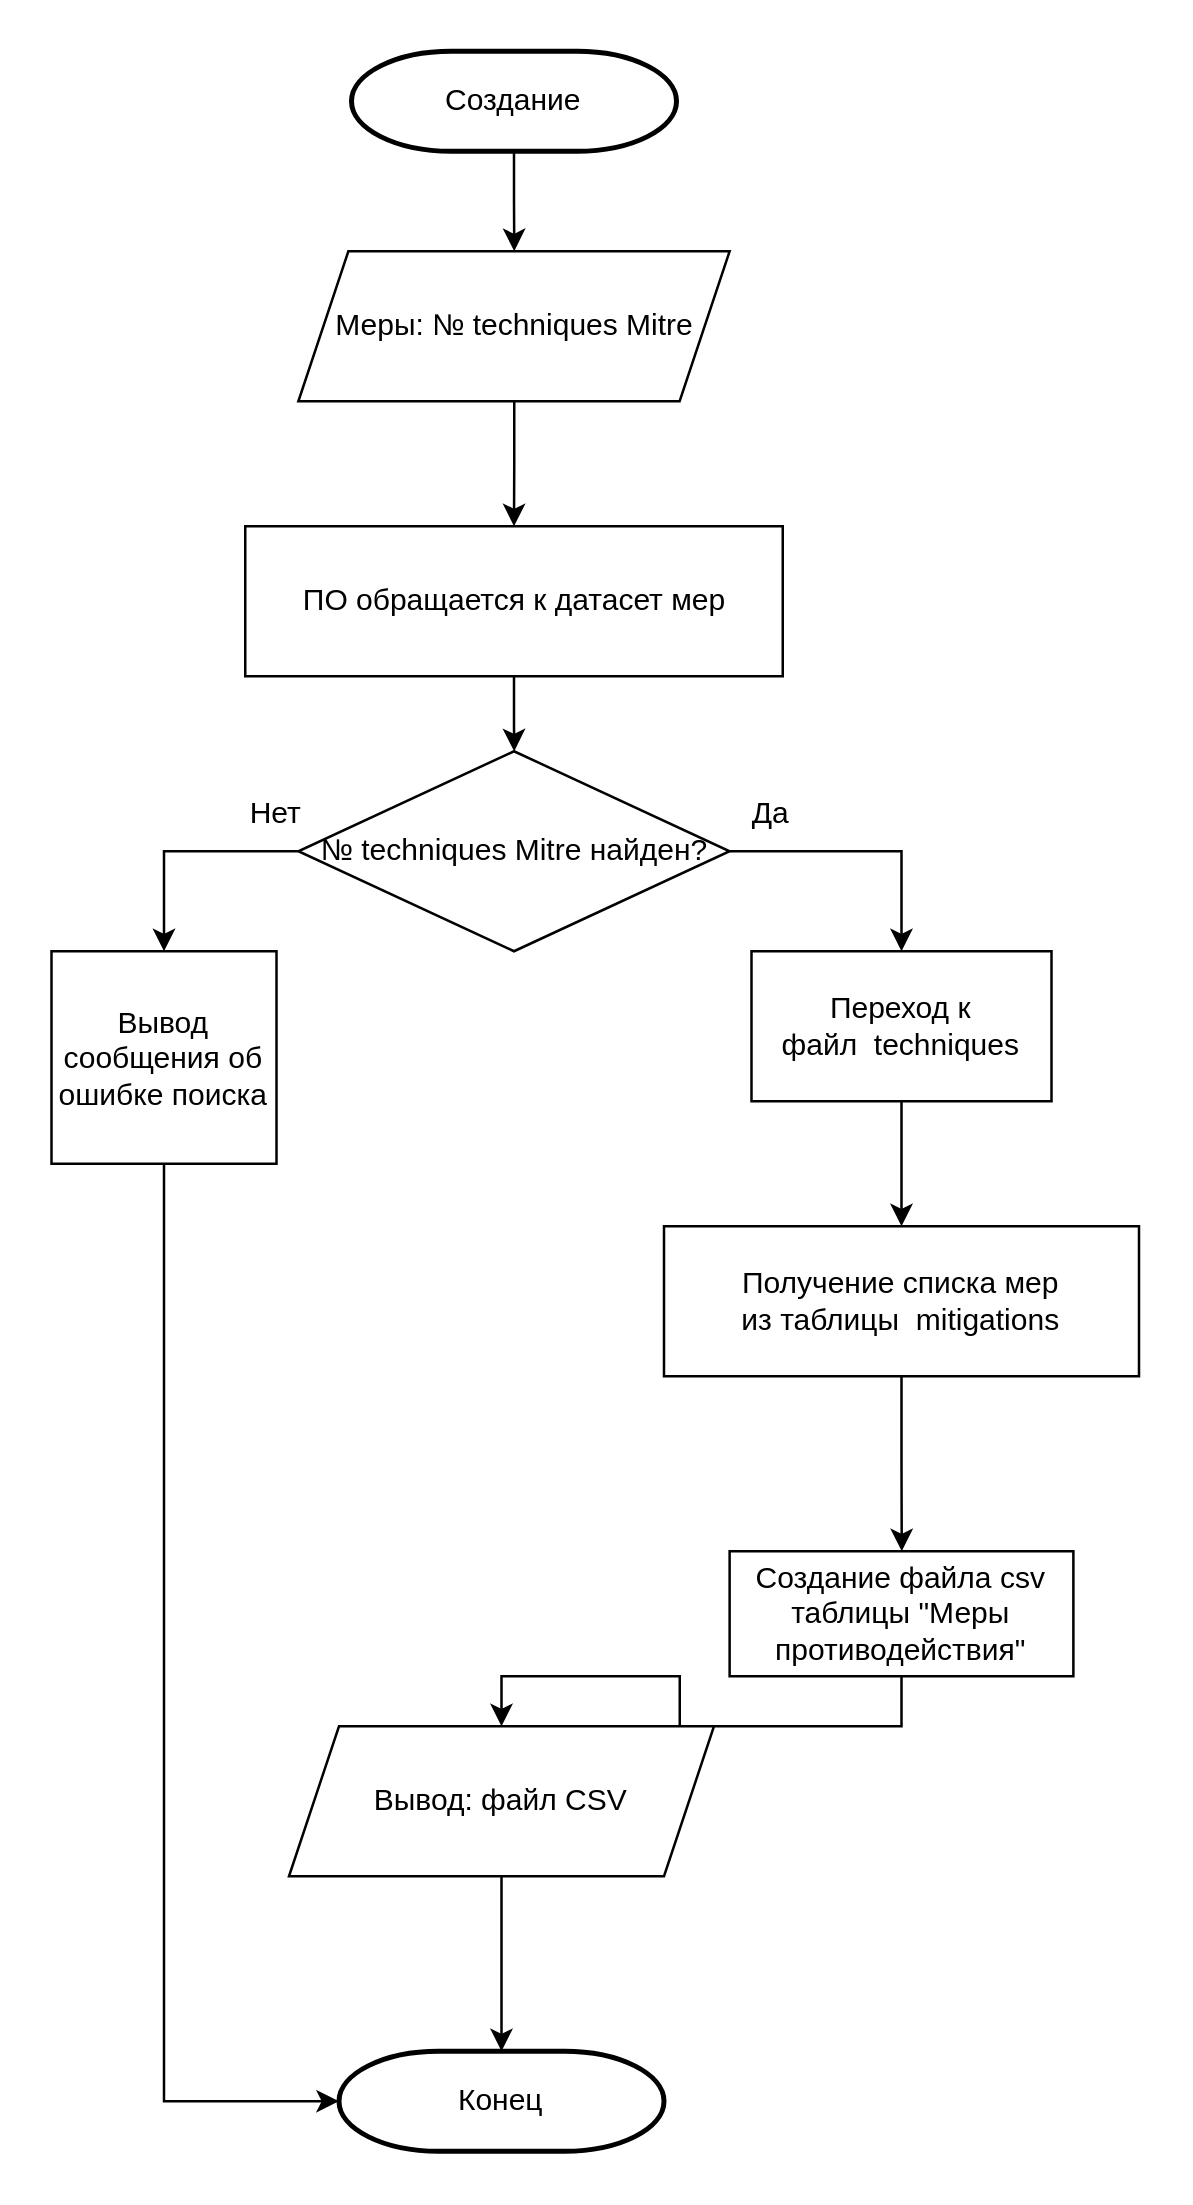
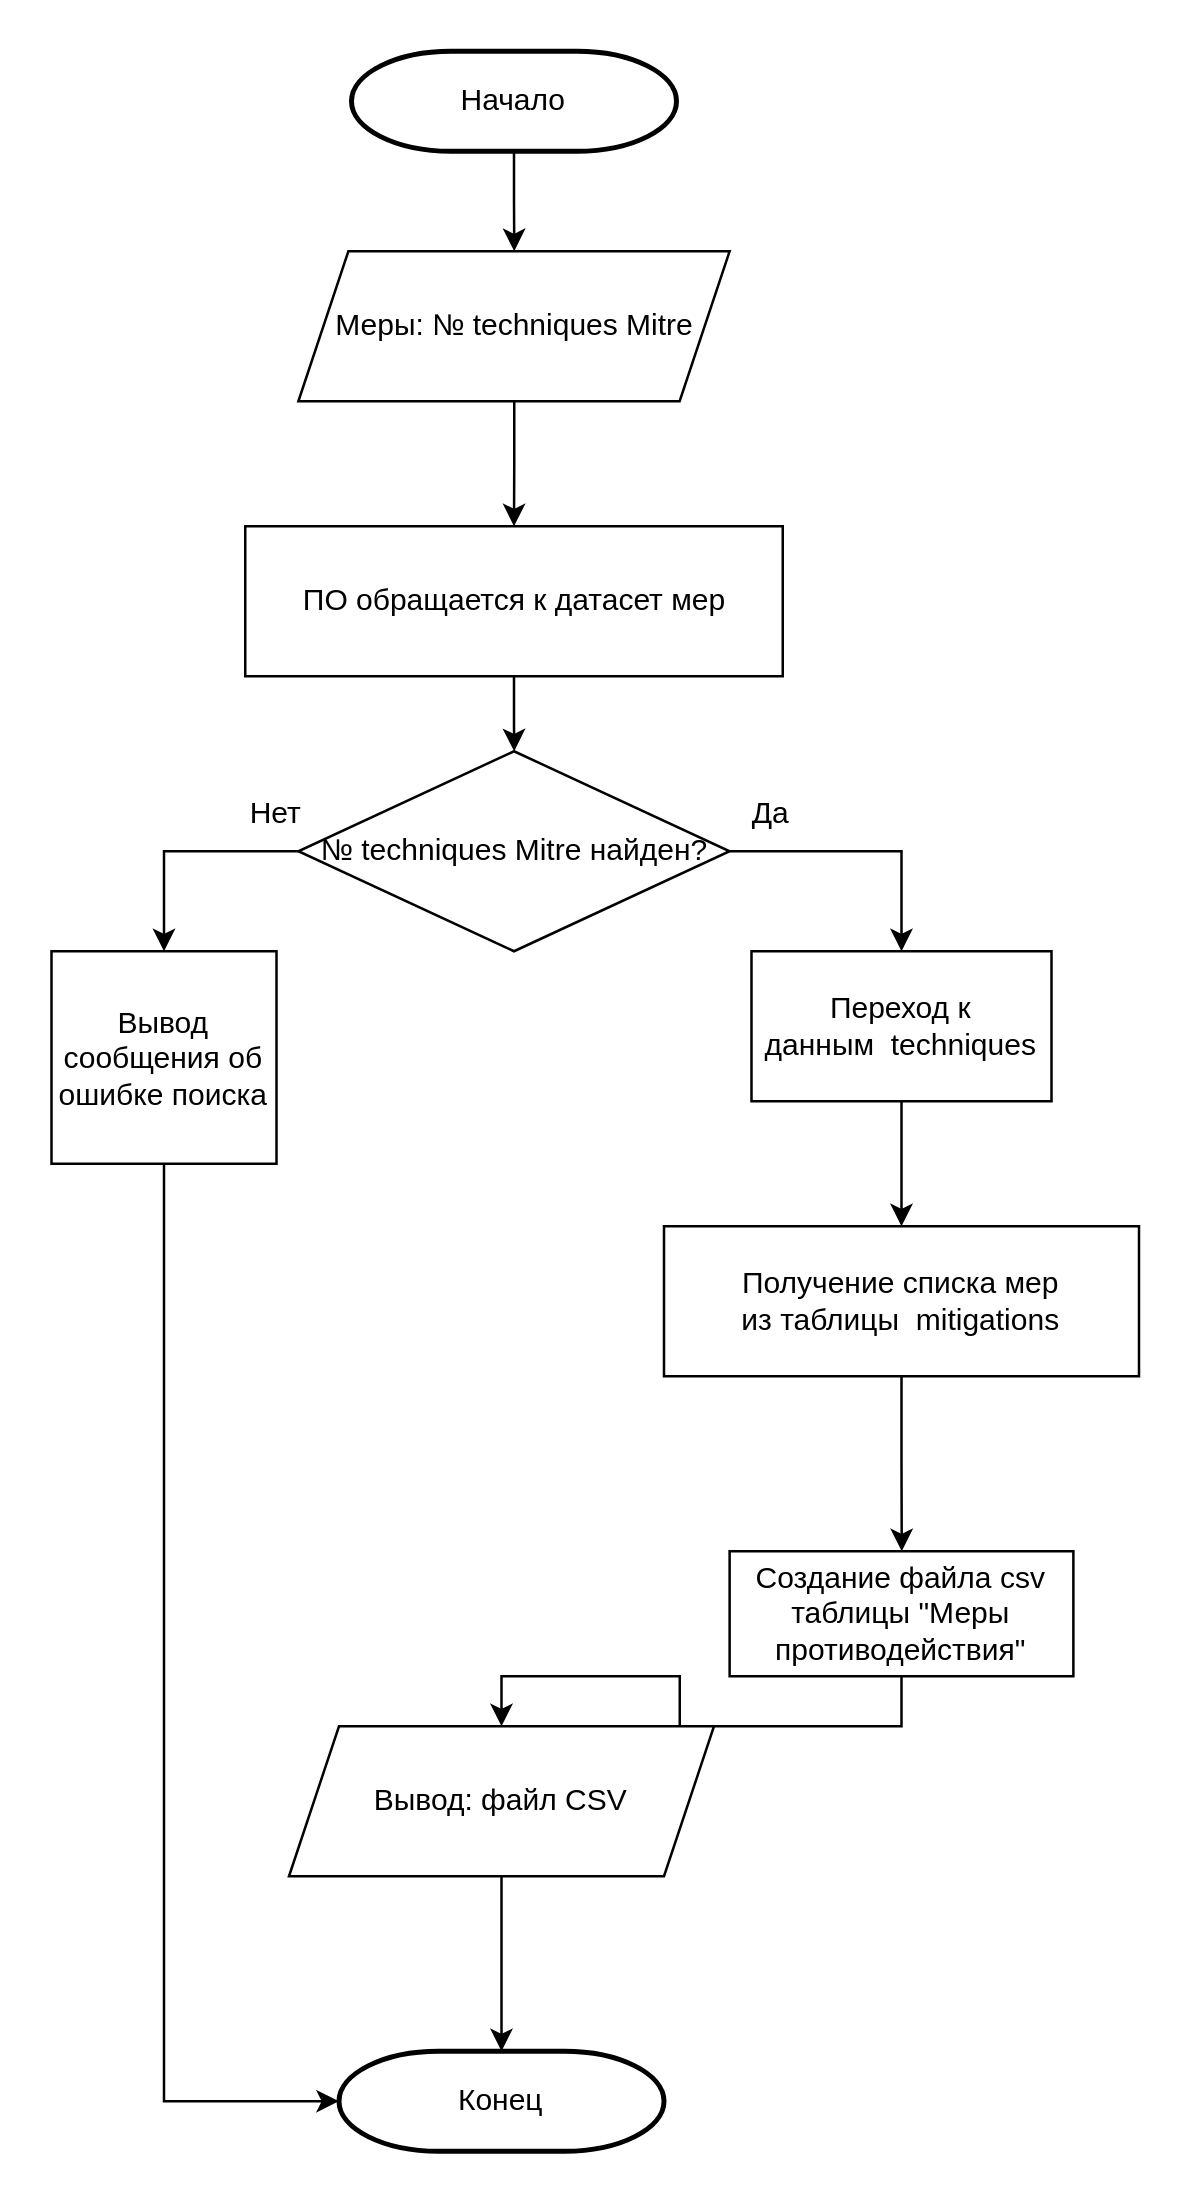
- <mxCell id="3" value="Создание" style="strokeWidth=2;html=1;shape=mxgraph.flowchart.terminator;whiteSpace=wrap;" parent="1" vertex="1"><mxGeometry x="140" y="20" width="130" height="40" as="geometry" /></mxCell>
+ <mxCell id="3" value="Начало" style="strokeWidth=2;html=1;shape=mxgraph.flowchart.terminator;whiteSpace=wrap;" parent="1" vertex="1"><mxGeometry x="140" y="20" width="130" height="40" as="geometry" /></mxCell>
- <mxCell id="14" value="Переход к файл&amp;nbsp;&amp;nbsp;techniques" style="rounded=0;whiteSpace=wrap;html=1;" parent="1" vertex="1"><mxGeometry x="300" y="380" width="120" height="60" as="geometry" /></mxCell>
+ <mxCell id="14" value="Переход к данным&amp;nbsp;&amp;nbsp;techniques" style="rounded=0;whiteSpace=wrap;html=1;" parent="1" vertex="1"><mxGeometry x="300" y="380" width="120" height="60" as="geometry" /></mxCell>
